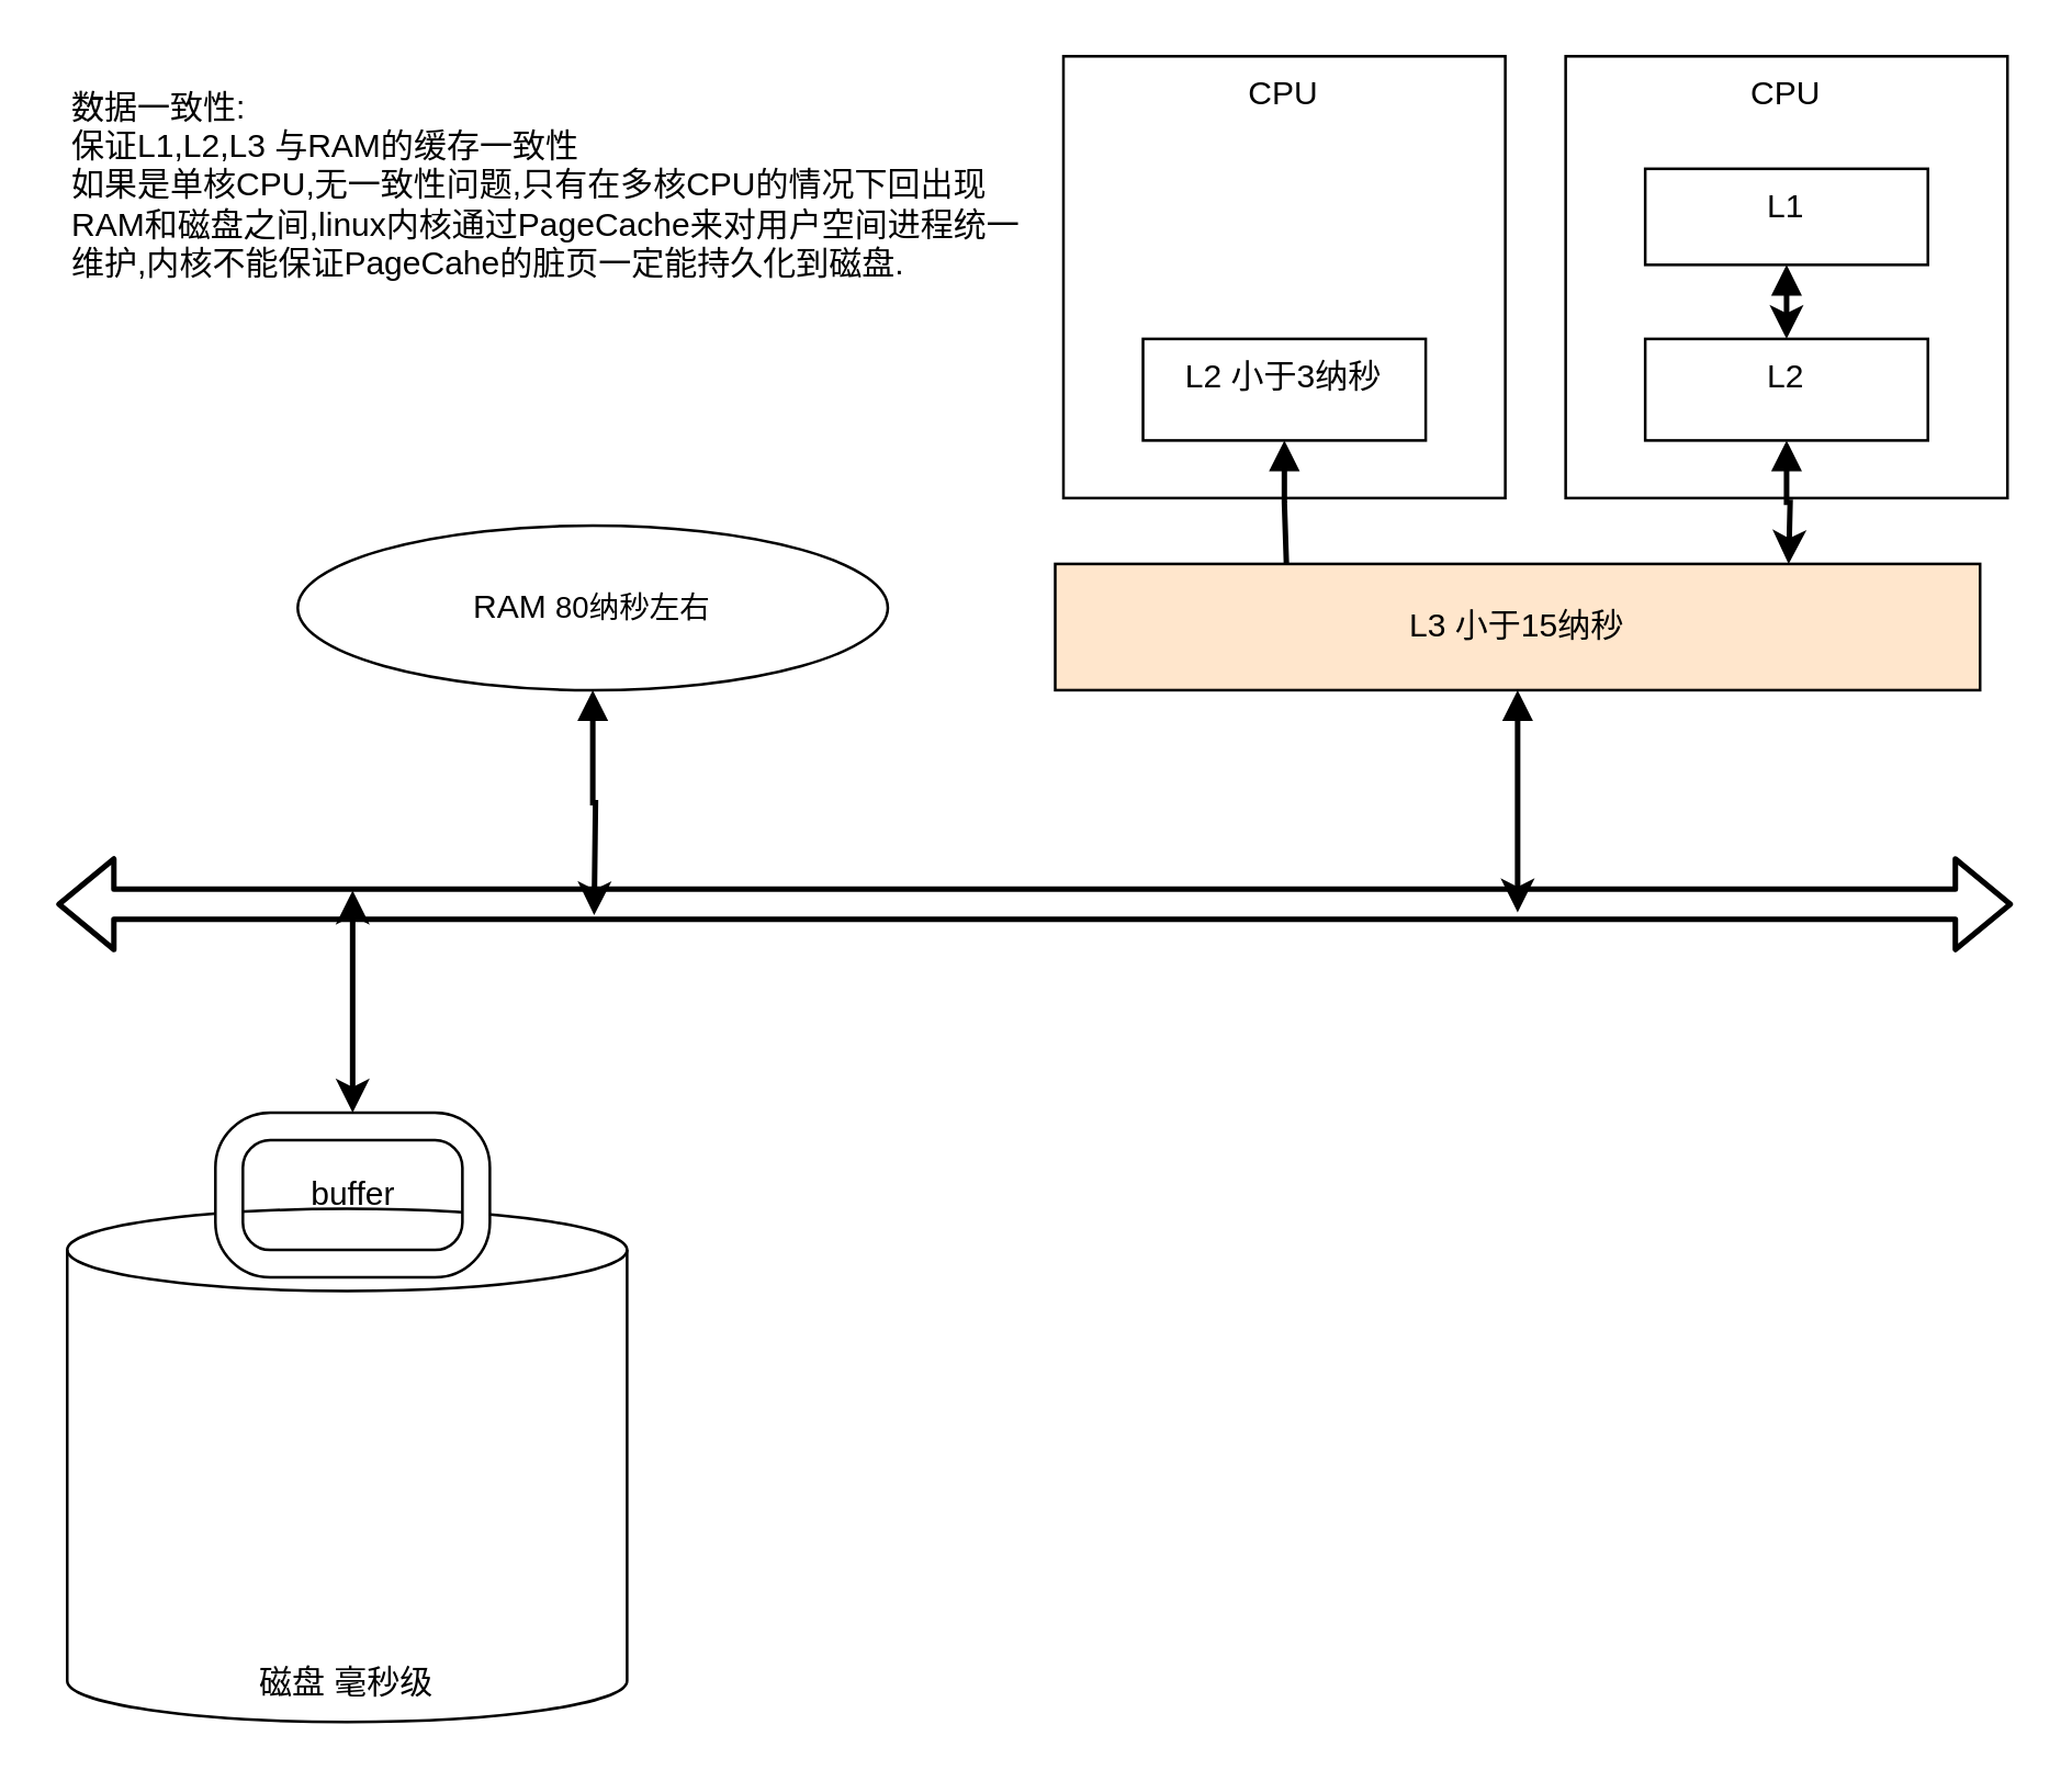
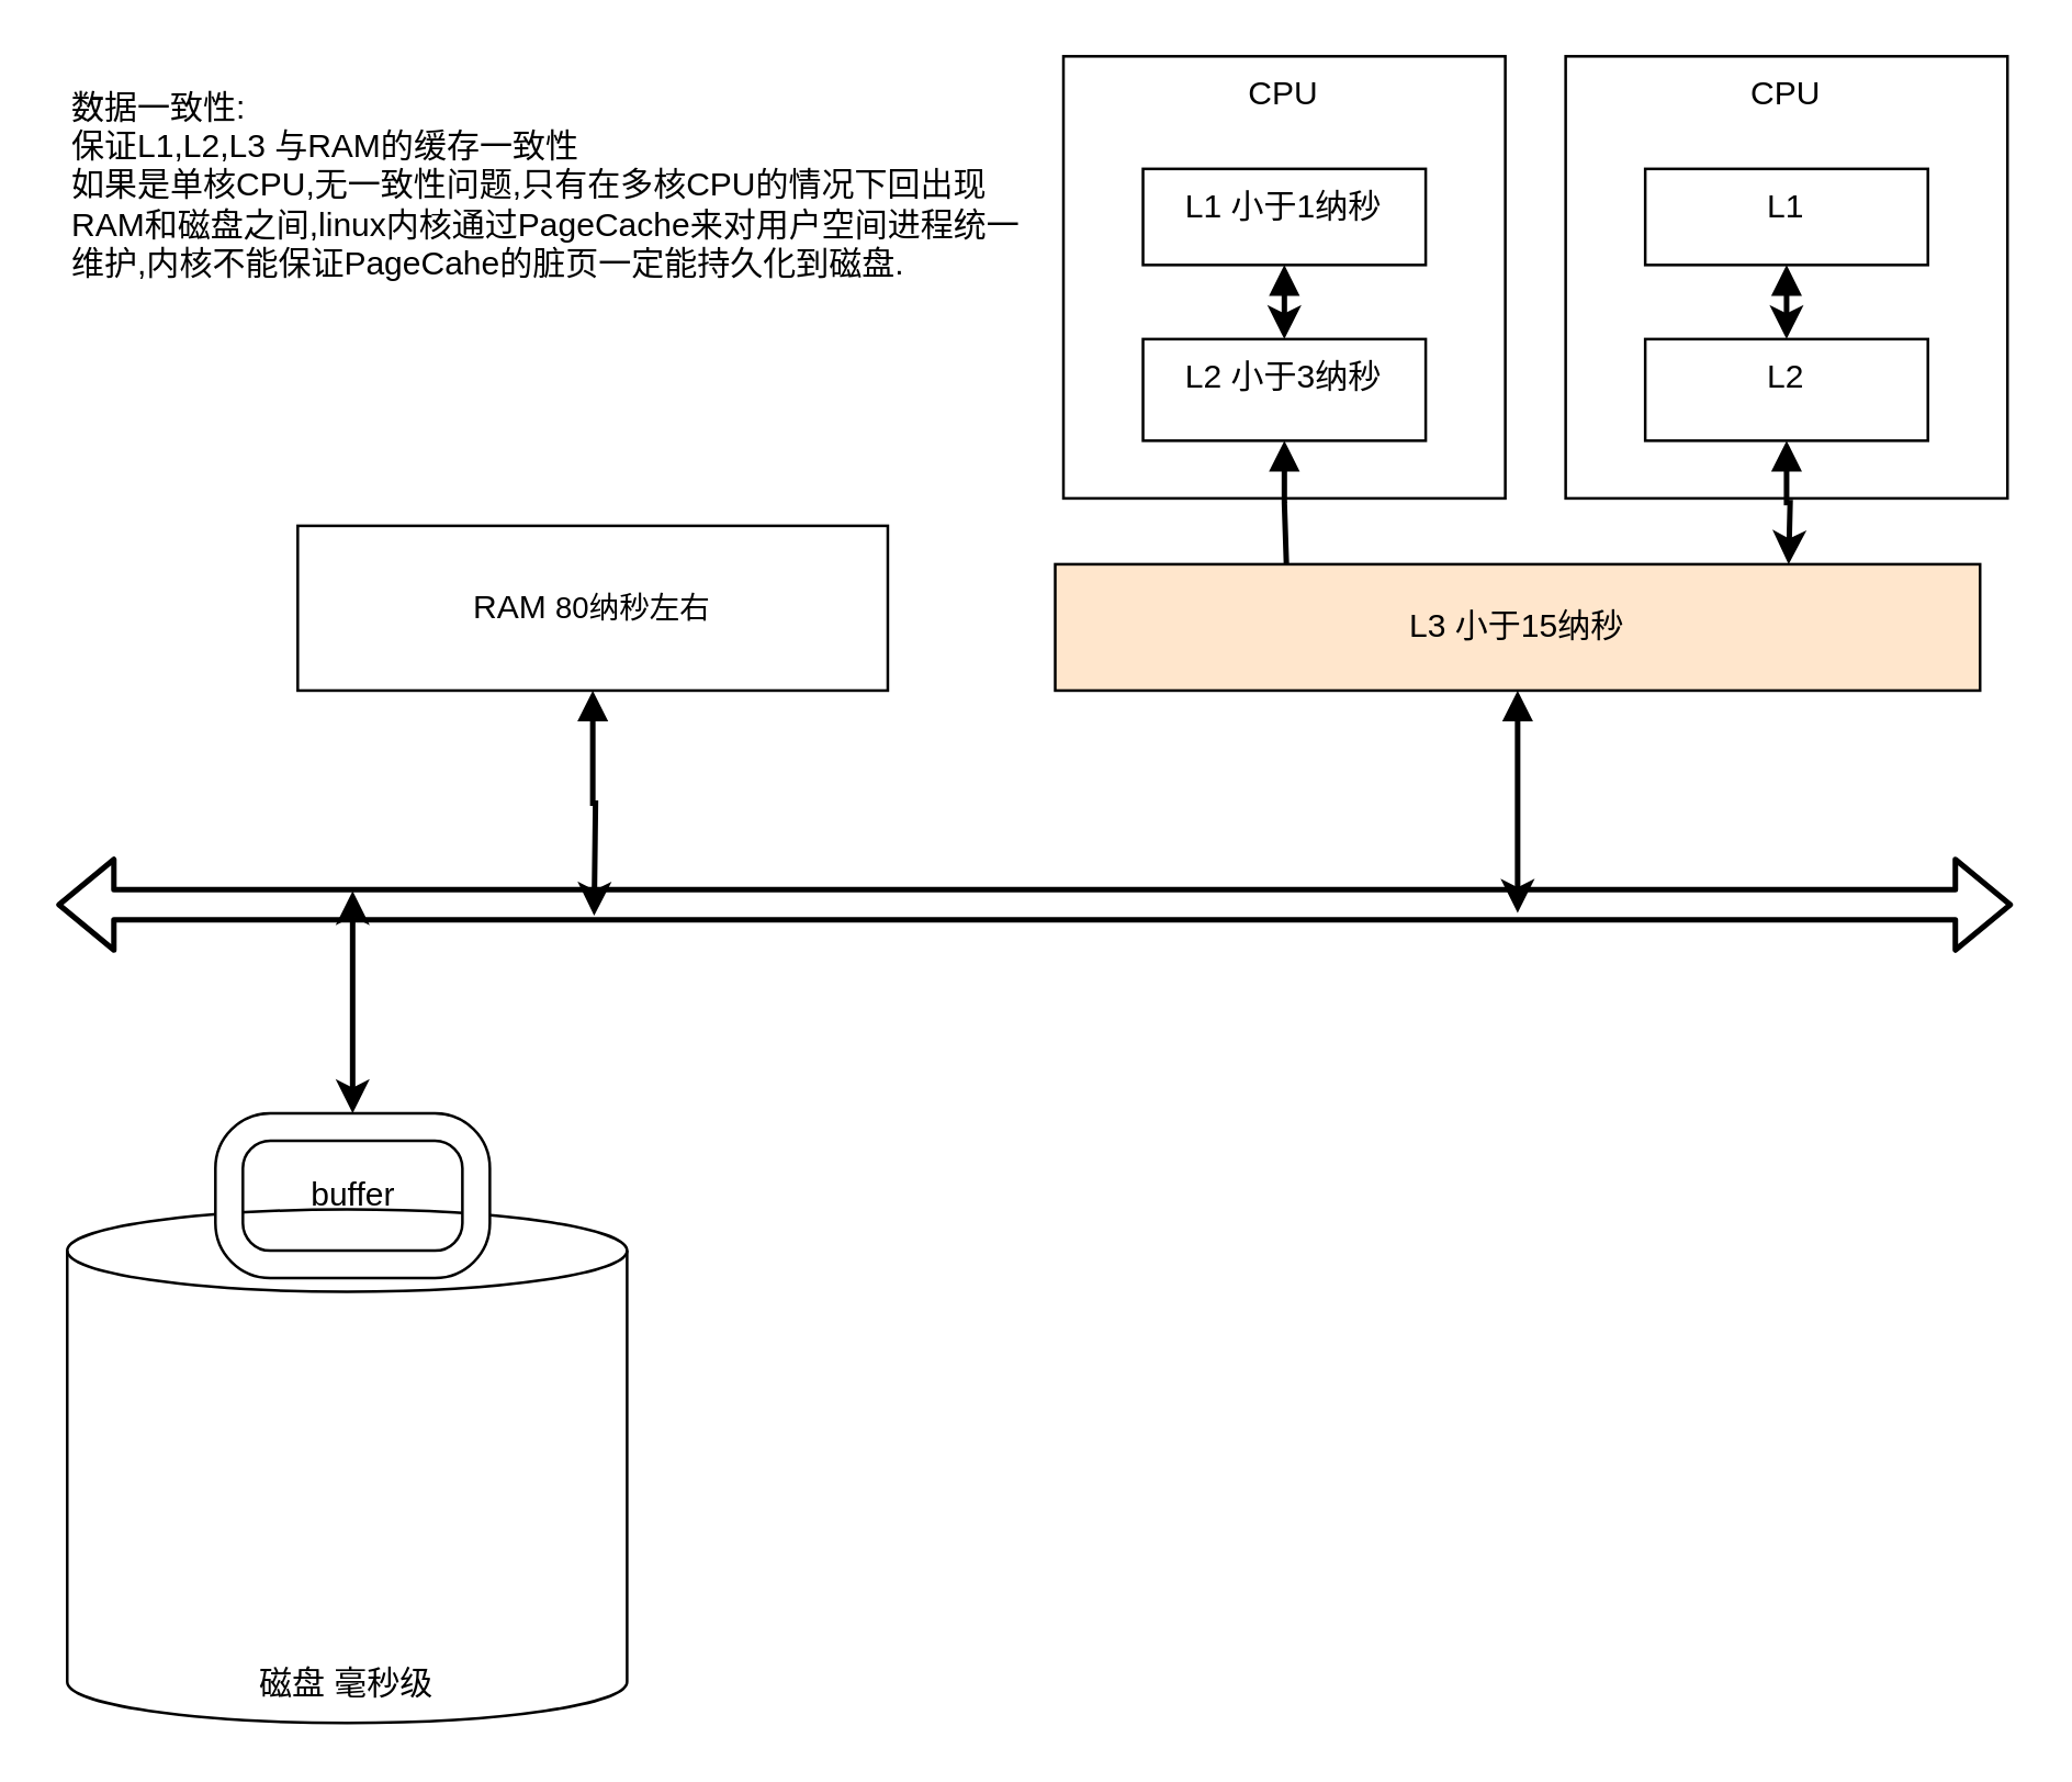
+ <mxCell id="11" value="L1 小于1纳秒" style="rounded=0;whiteSpace=wrap;html=1;align=center;verticalAlign=top;" vertex="1" parent="1"><mxGeometry x="416" y="61" width="103" height="35" as="geometry" /></mxCell>
+ <mxCell id="10" style="edgeStyle=orthogonalEdgeStyle;rounded=0;orthogonalLoop=1;jettySize=auto;html=1;entryX=0.5;entryY=0;entryDx=0;entryDy=0;startArrow=block;strokeWidth=2;" edge="1" parent="1" source="11" target="13"><mxGeometry relative="1" as="geometry" /></mxCell>
- <mxCell id="7" value="RAM&amp;nbsp;&lt;span style=&quot;font-size: 11px ; background-color: rgb(255 , 255 , 255)&quot;&gt;80纳秒左右&lt;/span&gt;" style="ellipse;whiteSpace=wrap;html=1;align=center;verticalAlign=middle;" vertex="1" parent="1"><mxGeometry x="108" y="191" width="215" height="60" as="geometry" /></mxCell>
+ <mxCell id="7" value="RAM&amp;nbsp;&lt;span style=&quot;font-size: 11px ; background-color: rgb(255 , 255 , 255)&quot;&gt;80纳秒左右&lt;/span&gt;" style="rounded=0;whiteSpace=wrap;html=1;align=center;verticalAlign=middle;" vertex="1" parent="1"><mxGeometry x="108" y="191" width="215" height="60" as="geometry" /></mxCell>
